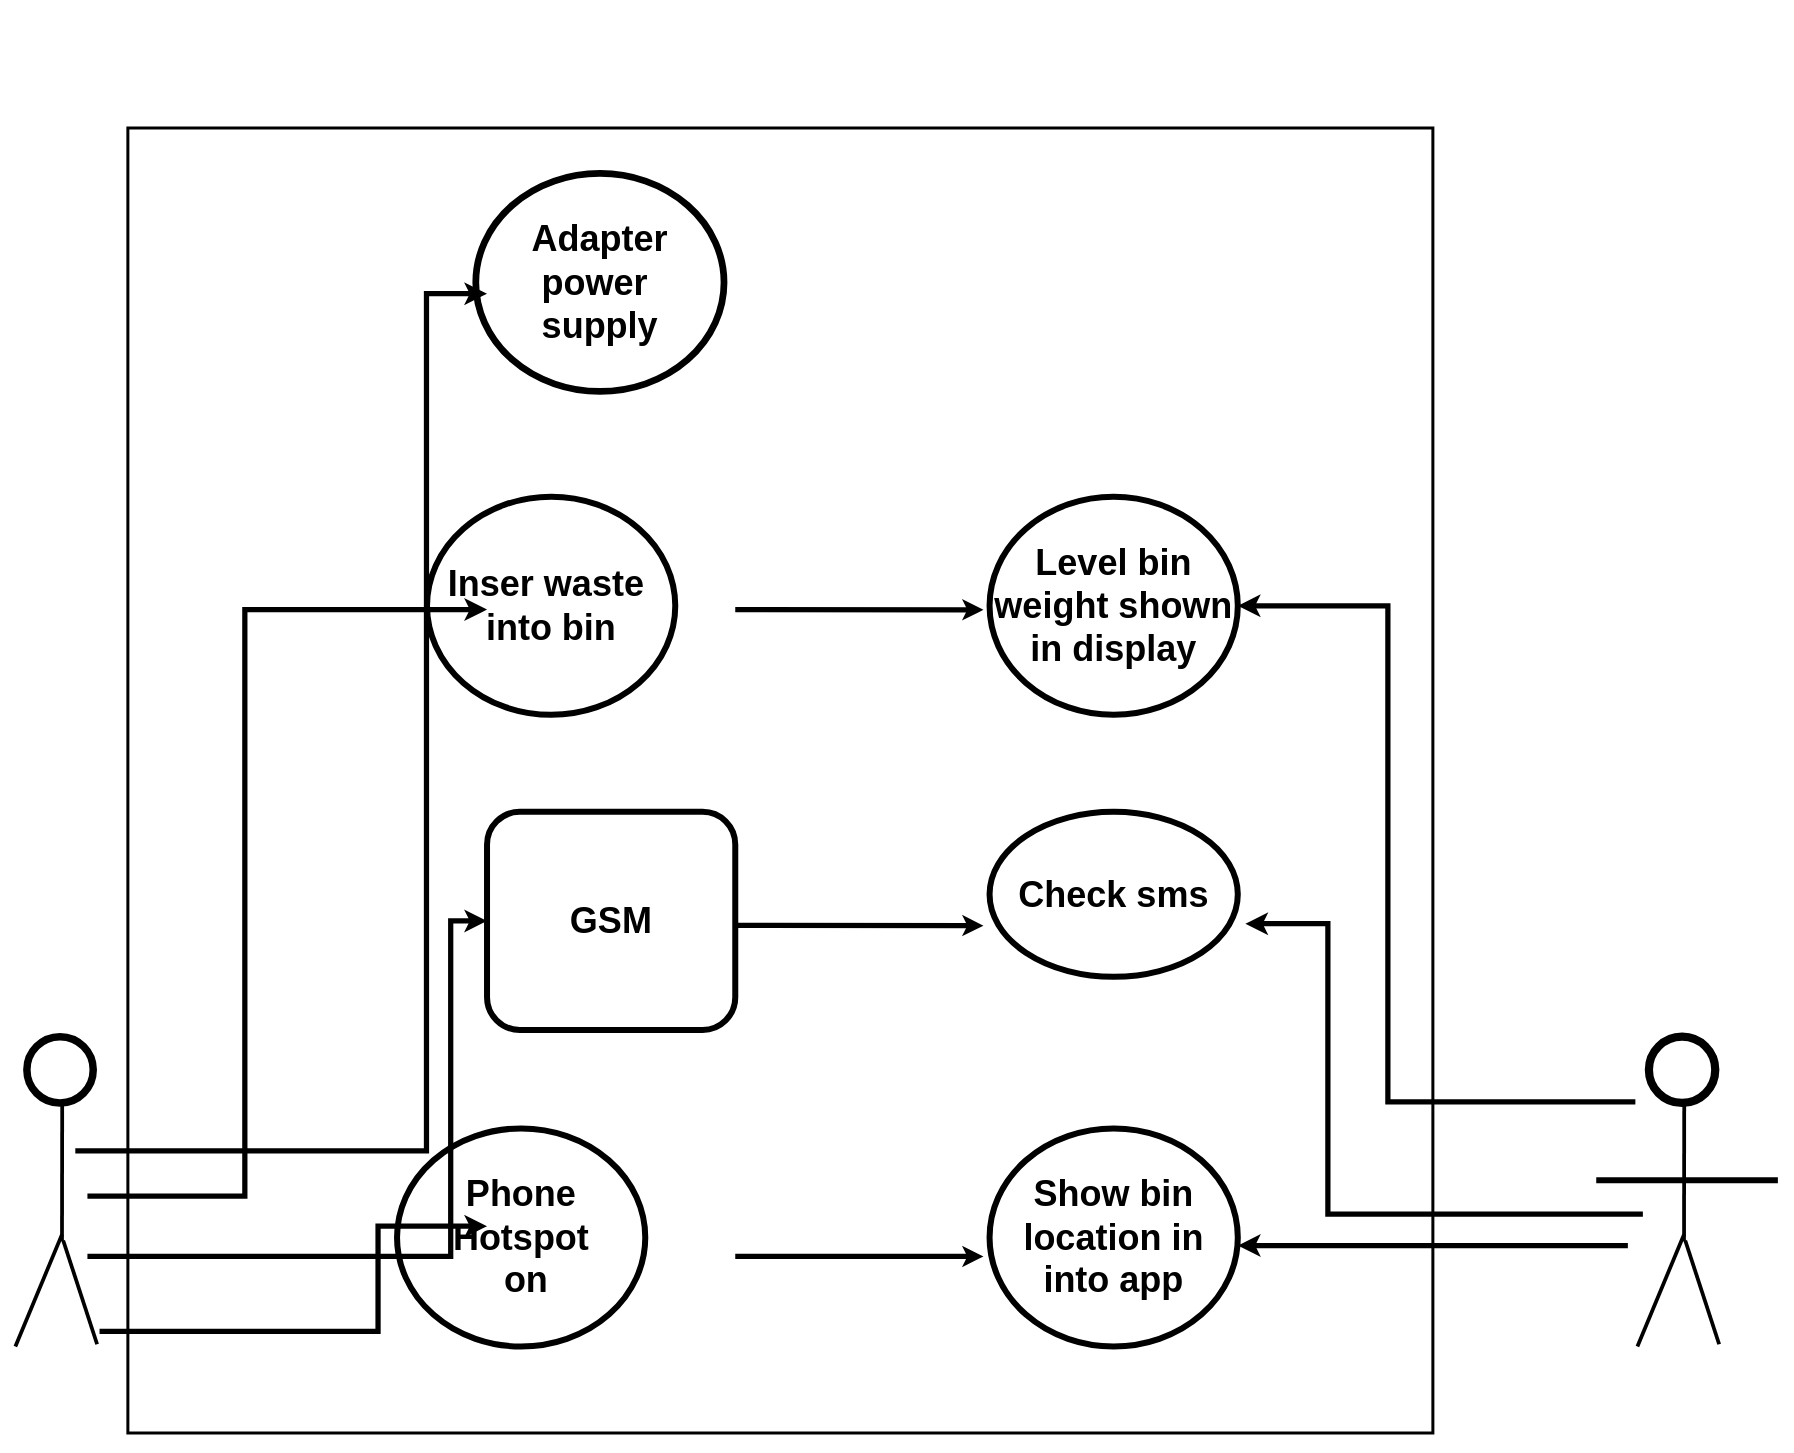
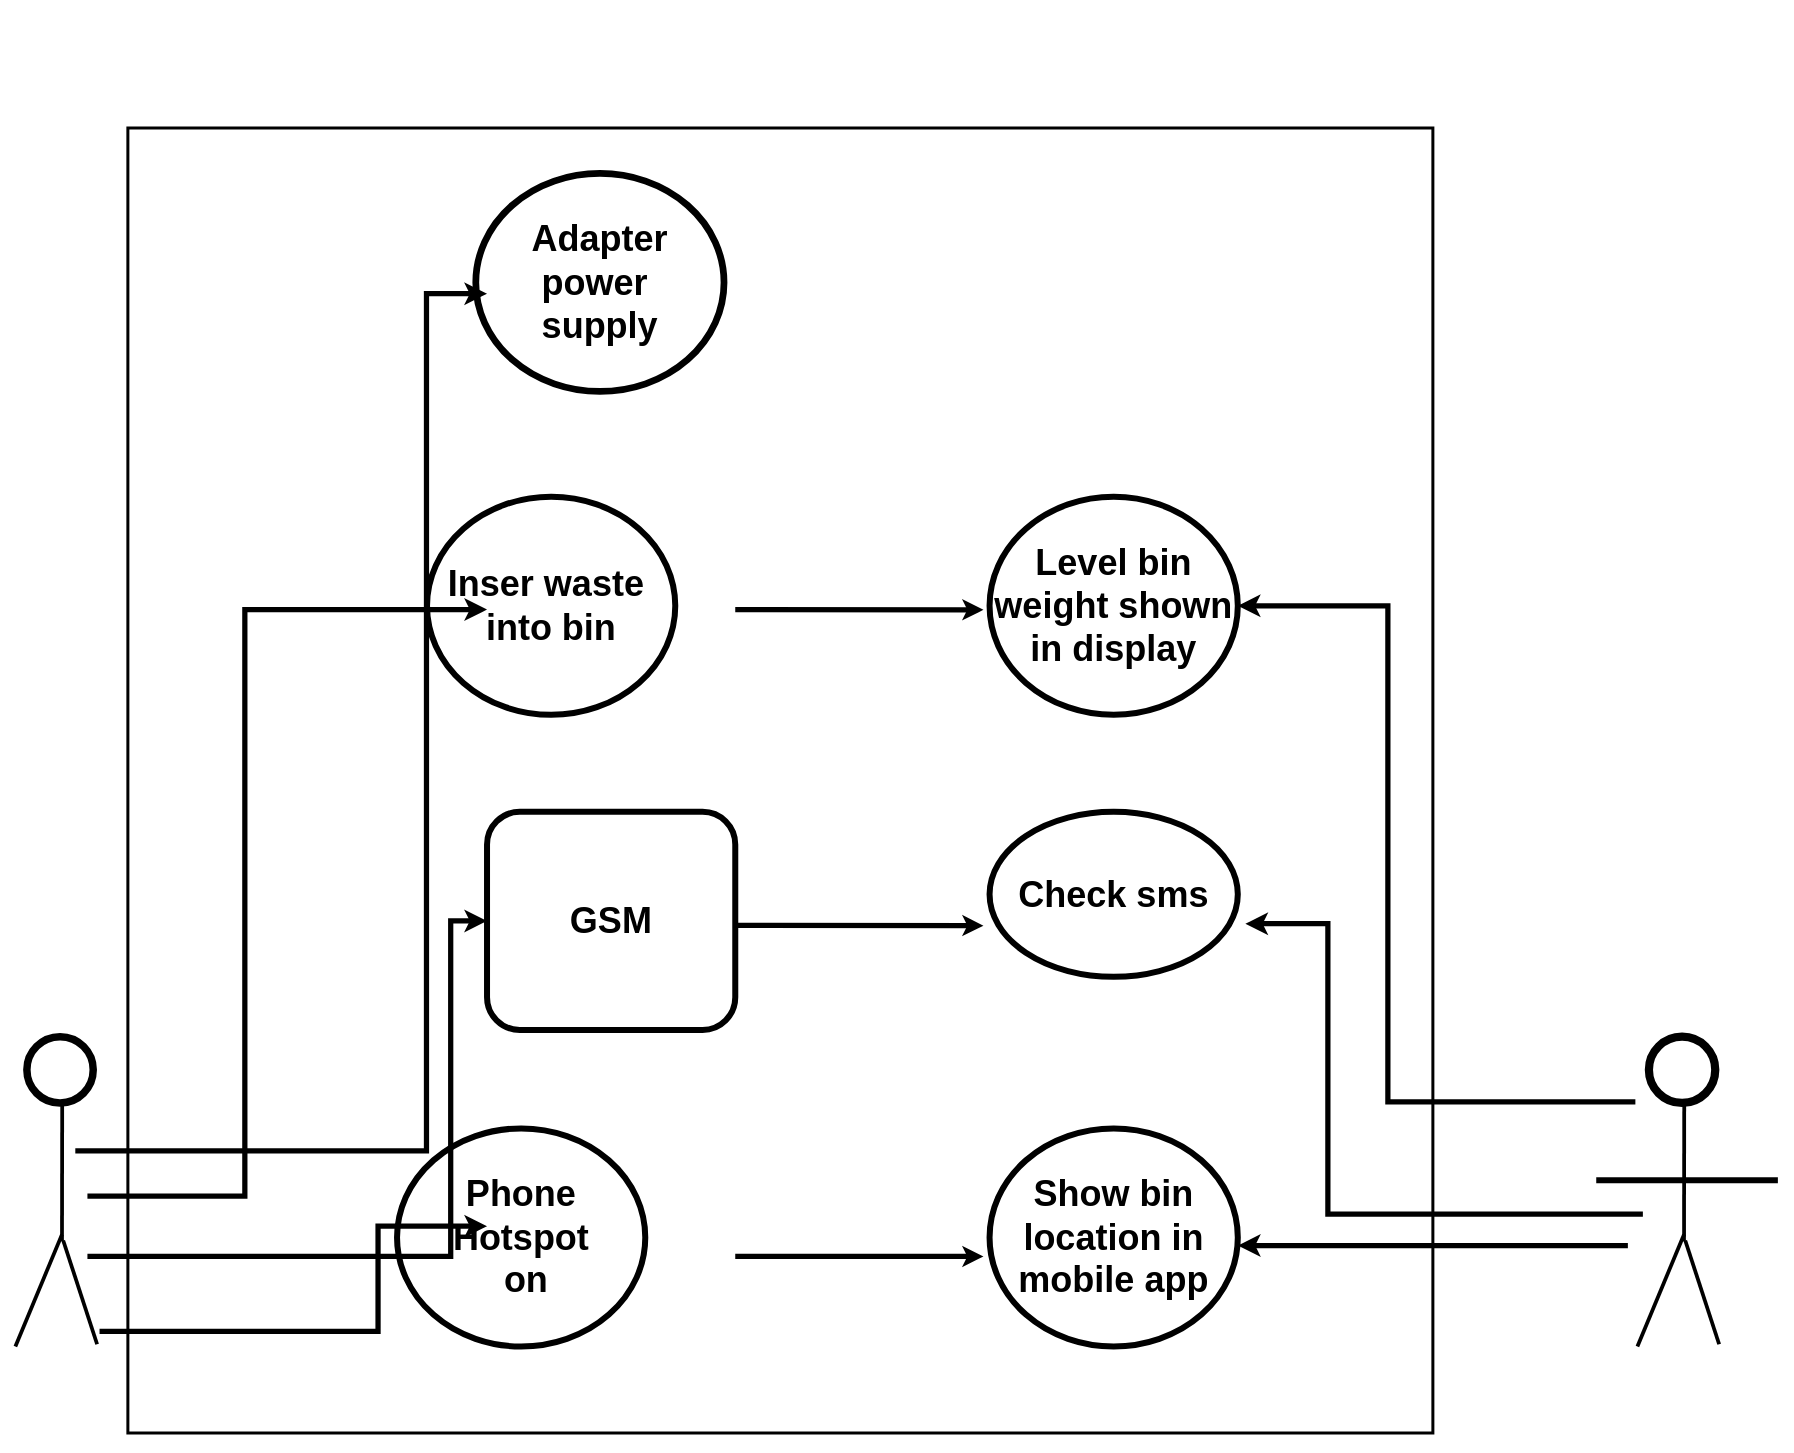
- <mxCell id="13" value="&lt;h1&gt;&lt;font data-sider-select-id=&quot;cc68ada2-2f77-4b4b-8e2f-c37e4d089d9c&quot; style=&quot;font-size: 48px;&quot;&gt;&lt;b data-sider-select-id=&quot;192c6a33-460d-4fe2-b307-69a5dc8f9e43&quot;&gt;Show bin location in into app&lt;/b&gt;&lt;/font&gt;&lt;/h1&gt;" style="ellipse;whiteSpace=wrap;html=1;align=center;strokeWidth=8;" parent="4" vertex="1"><mxGeometry x="1298.918" y="1483.915" width="330.986" height="290.767" as="geometry" /></mxCell>
+ <mxCell id="13" value="&lt;h1&gt;&lt;font data-sider-select-id=&quot;cc68ada2-2f77-4b4b-8e2f-c37e4d089d9c&quot; style=&quot;font-size: 48px;&quot;&gt;&lt;b data-sider-select-id=&quot;192c6a33-460d-4fe2-b307-69a5dc8f9e43&quot;&gt;Show bin location in mobile app&lt;/b&gt;&lt;/font&gt;&lt;/h1&gt;" style="ellipse;whiteSpace=wrap;html=1;align=center;strokeWidth=8;" parent="4" vertex="1"><mxGeometry x="1298.918" y="1483.915" width="330.986" height="290.767" as="geometry" /></mxCell>
